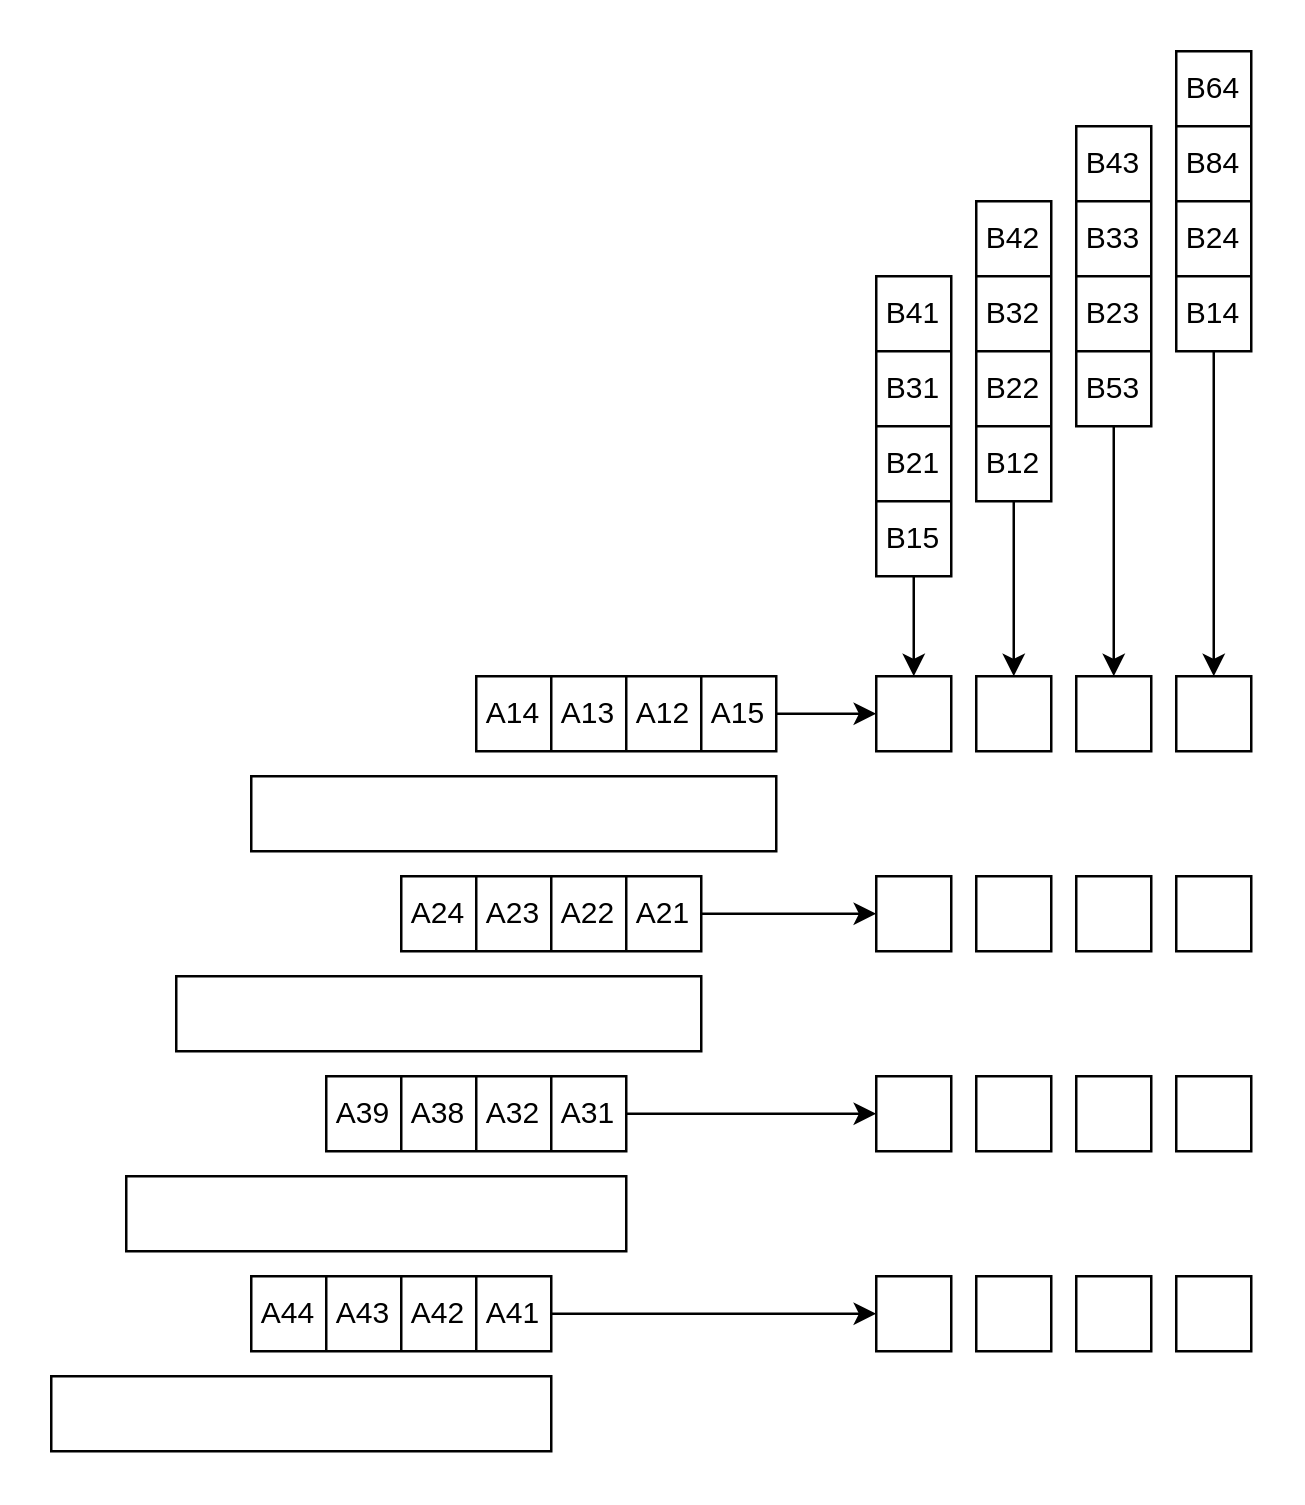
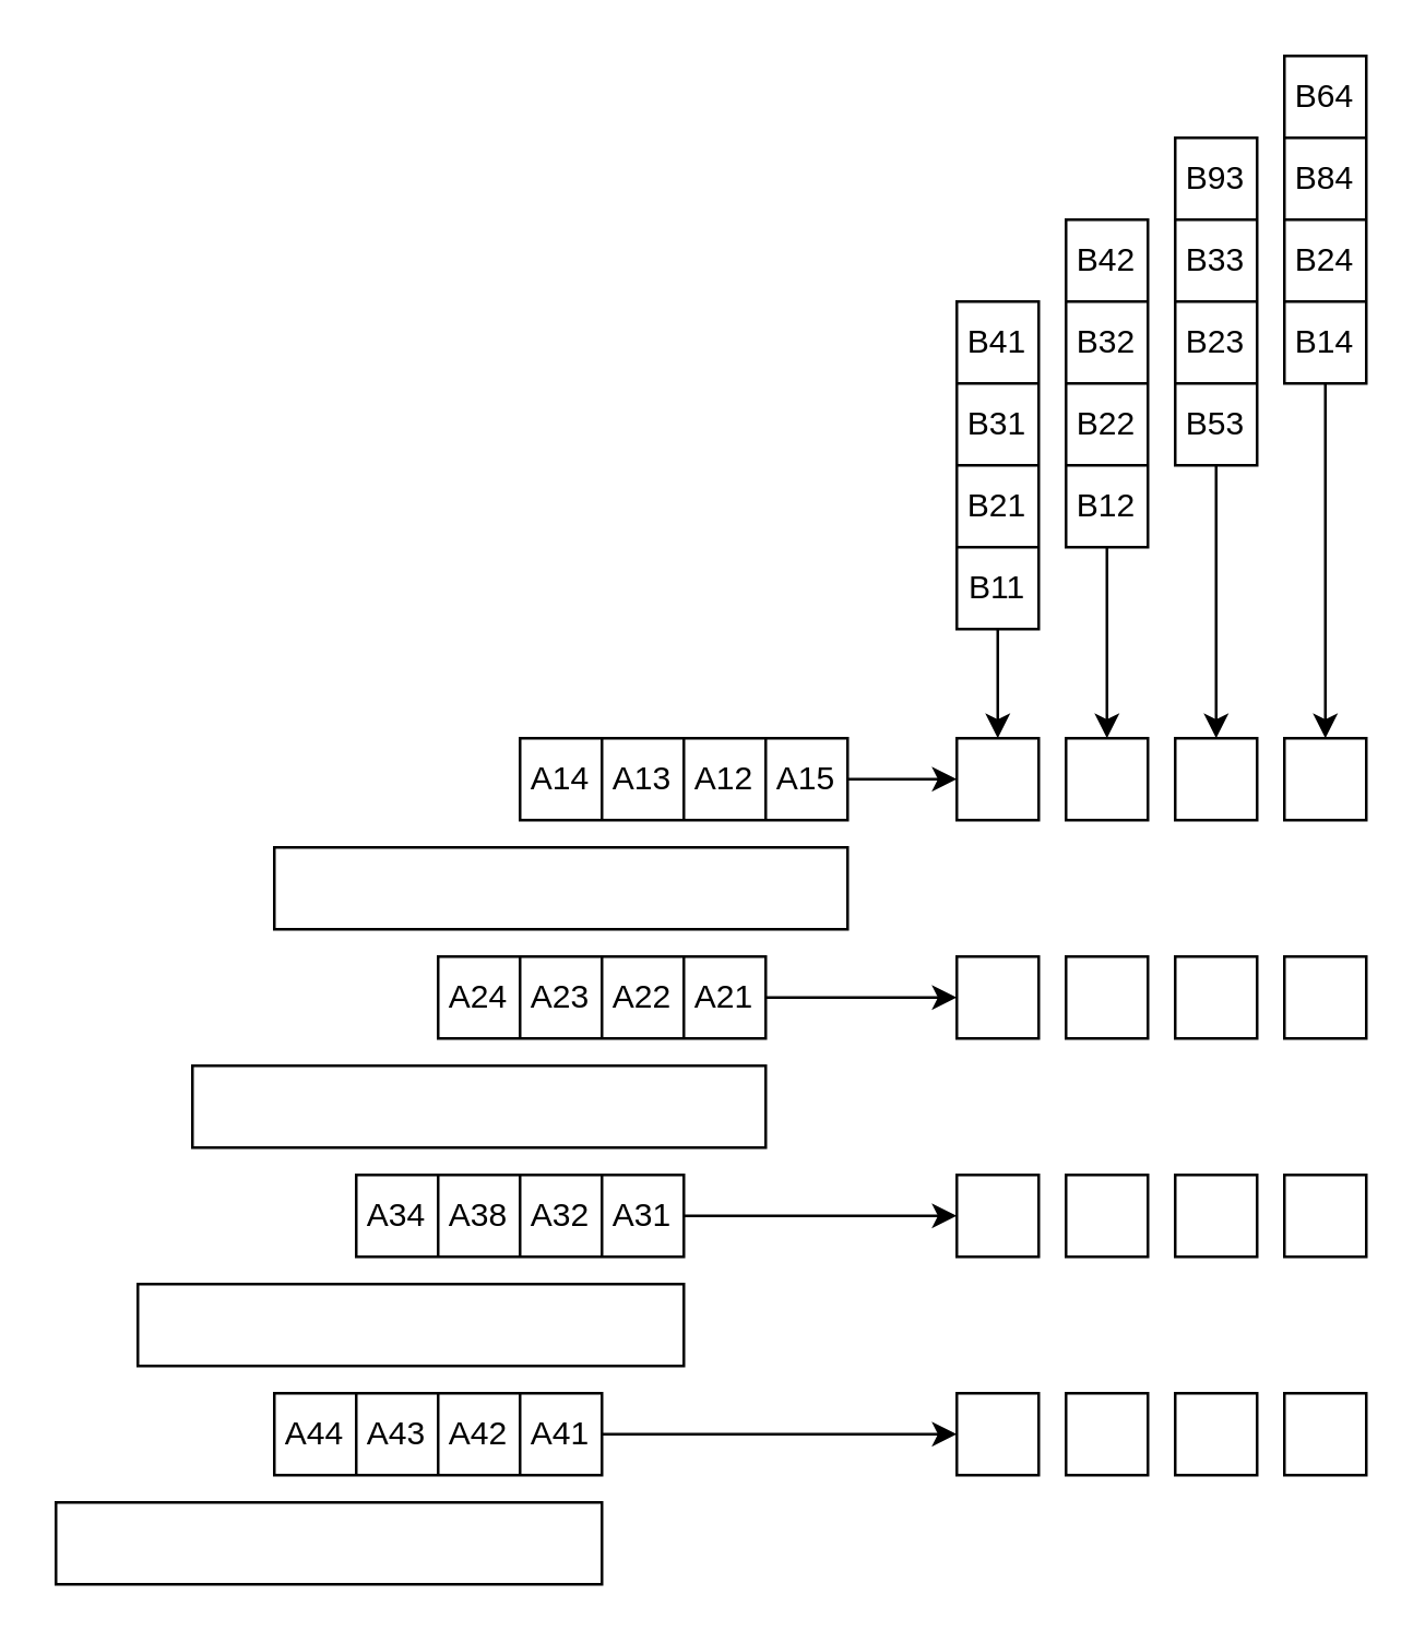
- <mxCell id="69" value="B43" style="shape=partialRectangle;html=1;whiteSpace=wrap;connectable=0;overflow=hidden;fillColor=none;top=0;left=0;bottom=0;right=0;pointerEvents=1;" vertex="1" parent="68"><mxGeometry width="30" height="30" as="geometry"><mxRectangle width="30" height="30" as="alternateBounds" /></mxGeometry></mxCell>
+ <mxCell id="69" value="B93" style="shape=partialRectangle;html=1;whiteSpace=wrap;connectable=0;overflow=hidden;fillColor=none;top=0;left=0;bottom=0;right=0;pointerEvents=1;" vertex="1" parent="68"><mxGeometry width="30" height="30" as="geometry"><mxRectangle width="30" height="30" as="alternateBounds" /></mxGeometry></mxCell>
- <mxCell id="55" value="B15" style="shape=partialRectangle;html=1;whiteSpace=wrap;connectable=0;overflow=hidden;fillColor=none;top=0;left=0;bottom=0;right=0;pointerEvents=1;" vertex="1" parent="54"><mxGeometry width="30" height="30" as="geometry"><mxRectangle width="30" height="30" as="alternateBounds" /></mxGeometry></mxCell>
+ <mxCell id="55" value="B11" style="shape=partialRectangle;html=1;whiteSpace=wrap;connectable=0;overflow=hidden;fillColor=none;top=0;left=0;bottom=0;right=0;pointerEvents=1;" vertex="1" parent="54"><mxGeometry width="30" height="30" as="geometry"><mxRectangle width="30" height="30" as="alternateBounds" /></mxGeometry></mxCell>
- <mxCell id="33" value="A39" style="shape=partialRectangle;html=1;whiteSpace=wrap;connectable=0;overflow=hidden;fillColor=none;top=0;left=0;bottom=0;right=0;pointerEvents=1;" vertex="1" parent="32"><mxGeometry width="30" height="30" as="geometry"><mxRectangle width="30" height="30" as="alternateBounds" /></mxGeometry></mxCell>
+ <mxCell id="33" value="A34" style="shape=partialRectangle;html=1;whiteSpace=wrap;connectable=0;overflow=hidden;fillColor=none;top=0;left=0;bottom=0;right=0;pointerEvents=1;" vertex="1" parent="32"><mxGeometry width="30" height="30" as="geometry"><mxRectangle width="30" height="30" as="alternateBounds" /></mxGeometry></mxCell>
